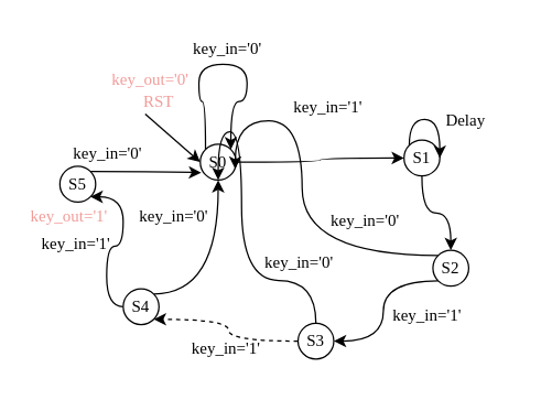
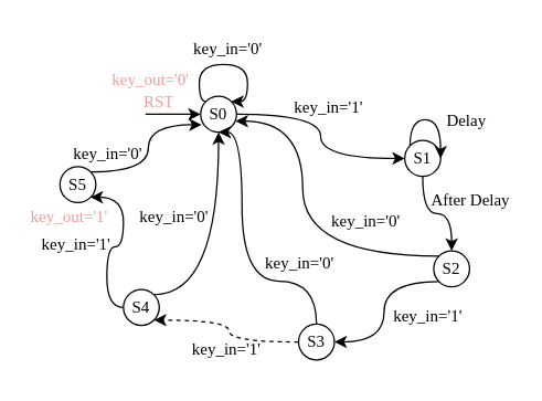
- <mxCell id="3" value="&lt;font face=&quot;Arial Rounded MT&quot;&gt;S0&lt;/font&gt;" style="ellipse;whiteSpace=wrap;html=1;aspect=fixed;" parent="1" vertex="1"><mxGeometry x="145" y="104" width="26" height="26" as="geometry" /></mxCell>
+ <mxCell id="3" value="&lt;font face=&quot;Arial Rounded MT&quot;&gt;S0&lt;/font&gt;" style="ellipse;whiteSpace=wrap;html=1;aspect=fixed;" parent="1" vertex="1"><mxGeometry x="145" y="69" width="26" height="26" as="geometry" /></mxCell>
+ <mxCell id="12" value="&lt;font face=&quot;Arial Rounded MT&quot;&gt;After Delay&lt;/font&gt;" style="text;html=1;align=center;verticalAlign=middle;whiteSpace=wrap;rounded=0;" vertex="1" parent="1"><mxGeometry x="311" y="130" width="60" height="30" as="geometry" /></mxCell>
